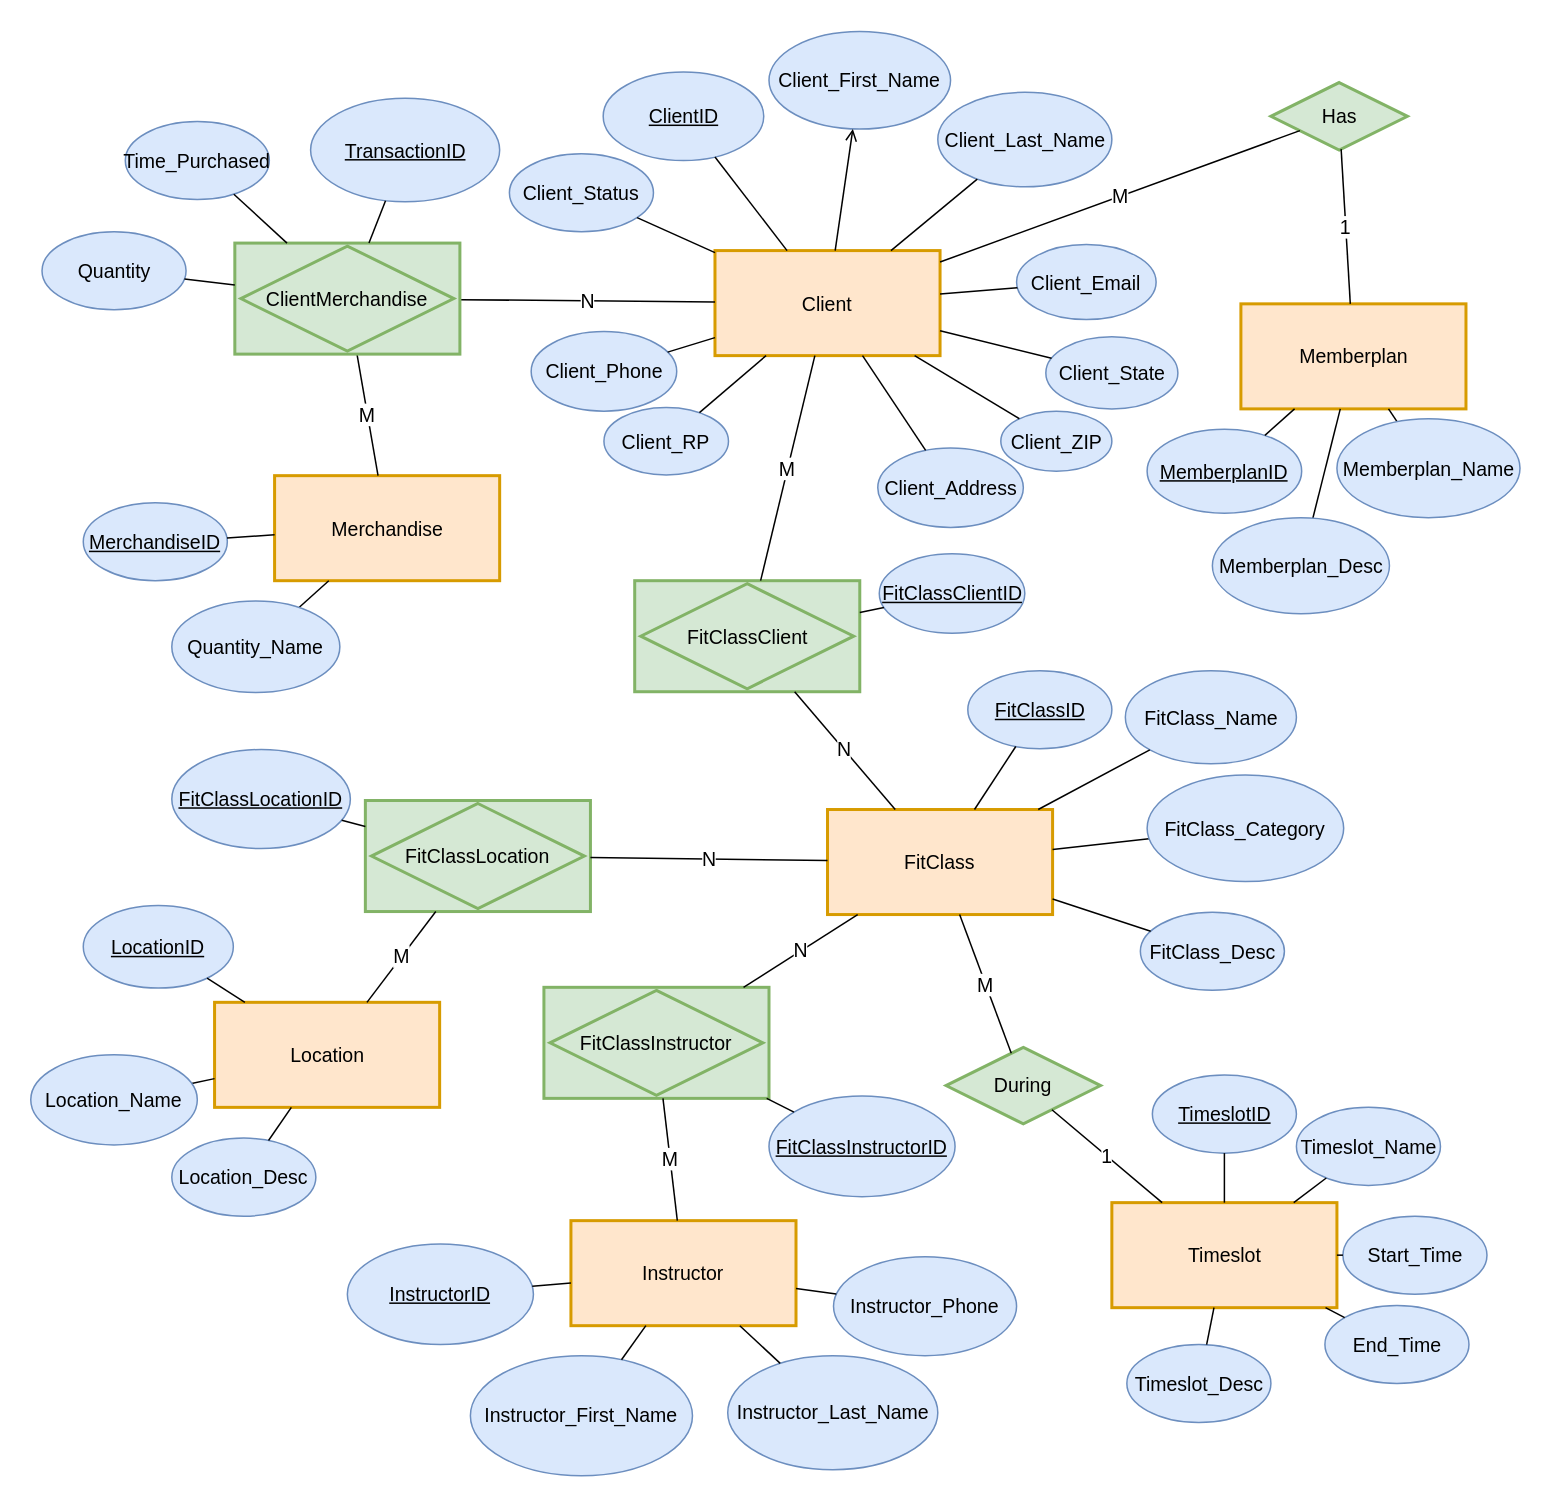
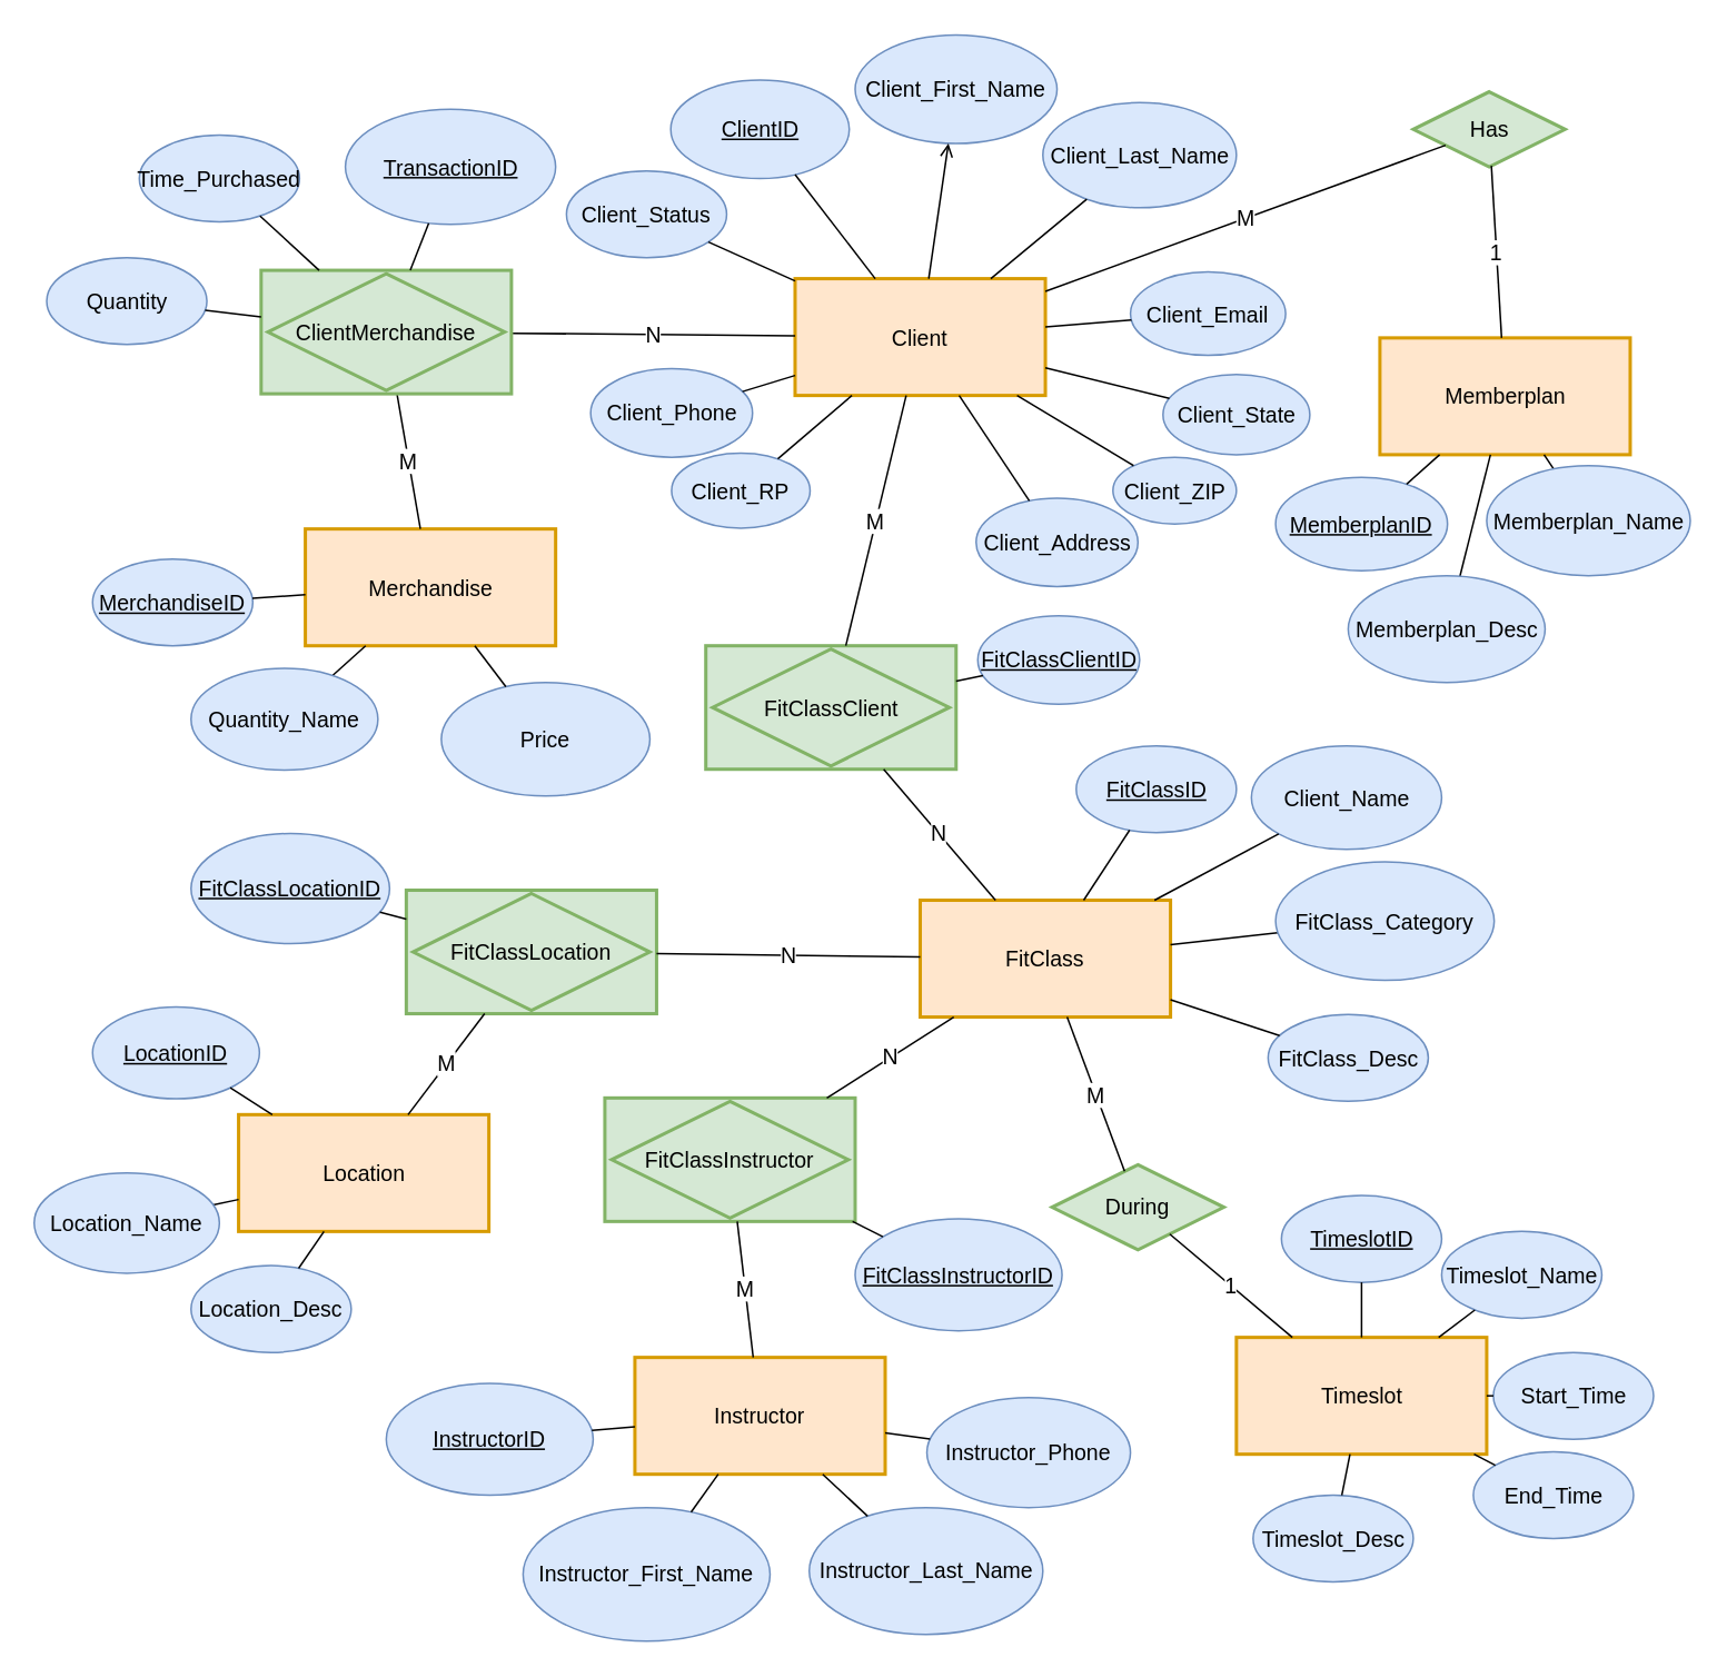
+ <mxCell id="53" value="" style="endArrow=none;html=1;fontSize=13;" parent="1" source="5" target="51" edge="1"><mxGeometry width="50" height="50" relative="1" as="geometry"><mxPoint x="1023.5" y="476" as="sourcePoint" /><mxPoint x="1073.5" y="426" as="targetPoint" /></mxGeometry></mxCell>
+ <mxCell id="51" value="Price" style="ellipse;whiteSpace=wrap;html=1;fontSize=13;fillColor=#dae8fc;strokeColor=#6c8ebf;aspect=fixed;" parent="1" vertex="1"><mxGeometry x="264" y="408.5" width="125" height="68" as="geometry" /></mxCell>
- <mxCell id="58" value="FitClass_Name" style="ellipse;whiteSpace=wrap;html=1;fontSize=13;fillColor=#dae8fc;strokeColor=#6c8ebf;aspect=fixed;" parent="1" vertex="1"><mxGeometry x="749.5" y="446.5" width="114" height="62" as="geometry" /></mxCell>
+ <mxCell id="58" value="Client_Name" style="ellipse;whiteSpace=wrap;html=1;fontSize=13;fillColor=#dae8fc;strokeColor=#6c8ebf;aspect=fixed;" parent="1" vertex="1"><mxGeometry x="749.5" y="446.5" width="114" height="62" as="geometry" /></mxCell>
